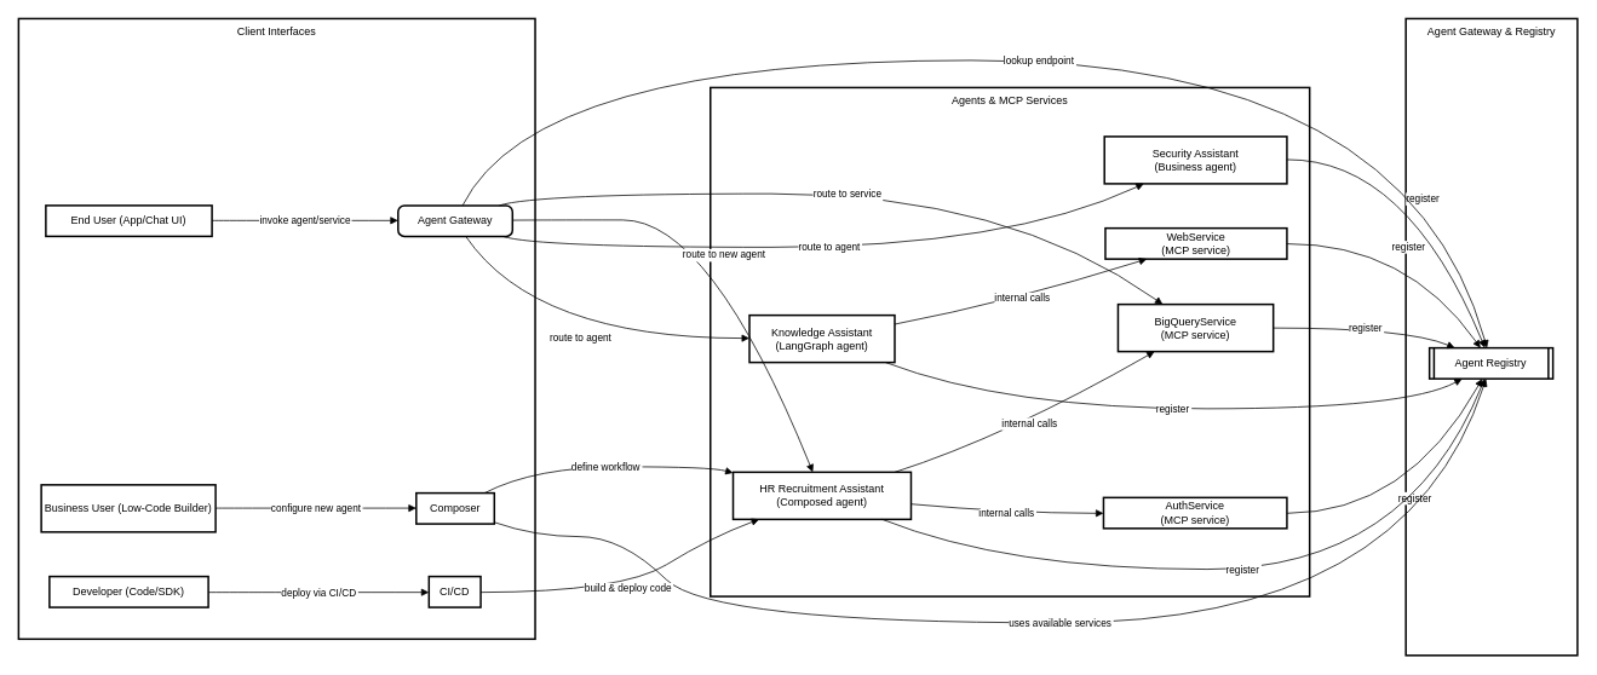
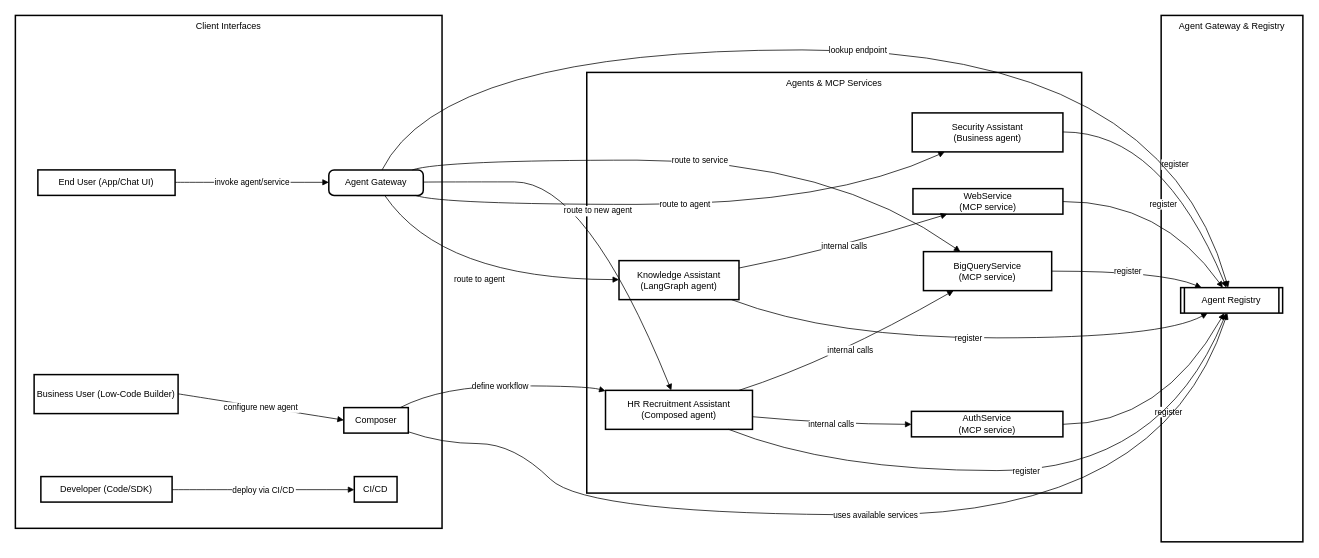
- <mxCell id="15" value="Business User (Low-Code Builder)" style="whiteSpace=wrap;strokeWidth=2;" vertex="1" parent="1"><mxGeometry x="45" y="534" width="192" height="52" as="geometry" /></mxCell>
+ <mxCell id="15" value="Business User (Low-Code Builder)" style="whiteSpace=wrap;strokeWidth=2;" vertex="1" parent="1"><mxGeometry x="45" y="499" width="192" height="52" as="geometry" /></mxCell>
- <mxCell id="29" value="build &amp; deploy code" style="curved=1;startArrow=none;endArrow=block;exitX=1.003;exitY=0.513;entryX=0.152;entryY=0.992;rounded=0;" edge="1" parent="1" source="16" target="5"><mxGeometry relative="1" as="geometry"><Array as="points"><mxPoint x="685" y="652" /><mxPoint x="782" y="592" /></Array></mxGeometry></mxCell>
